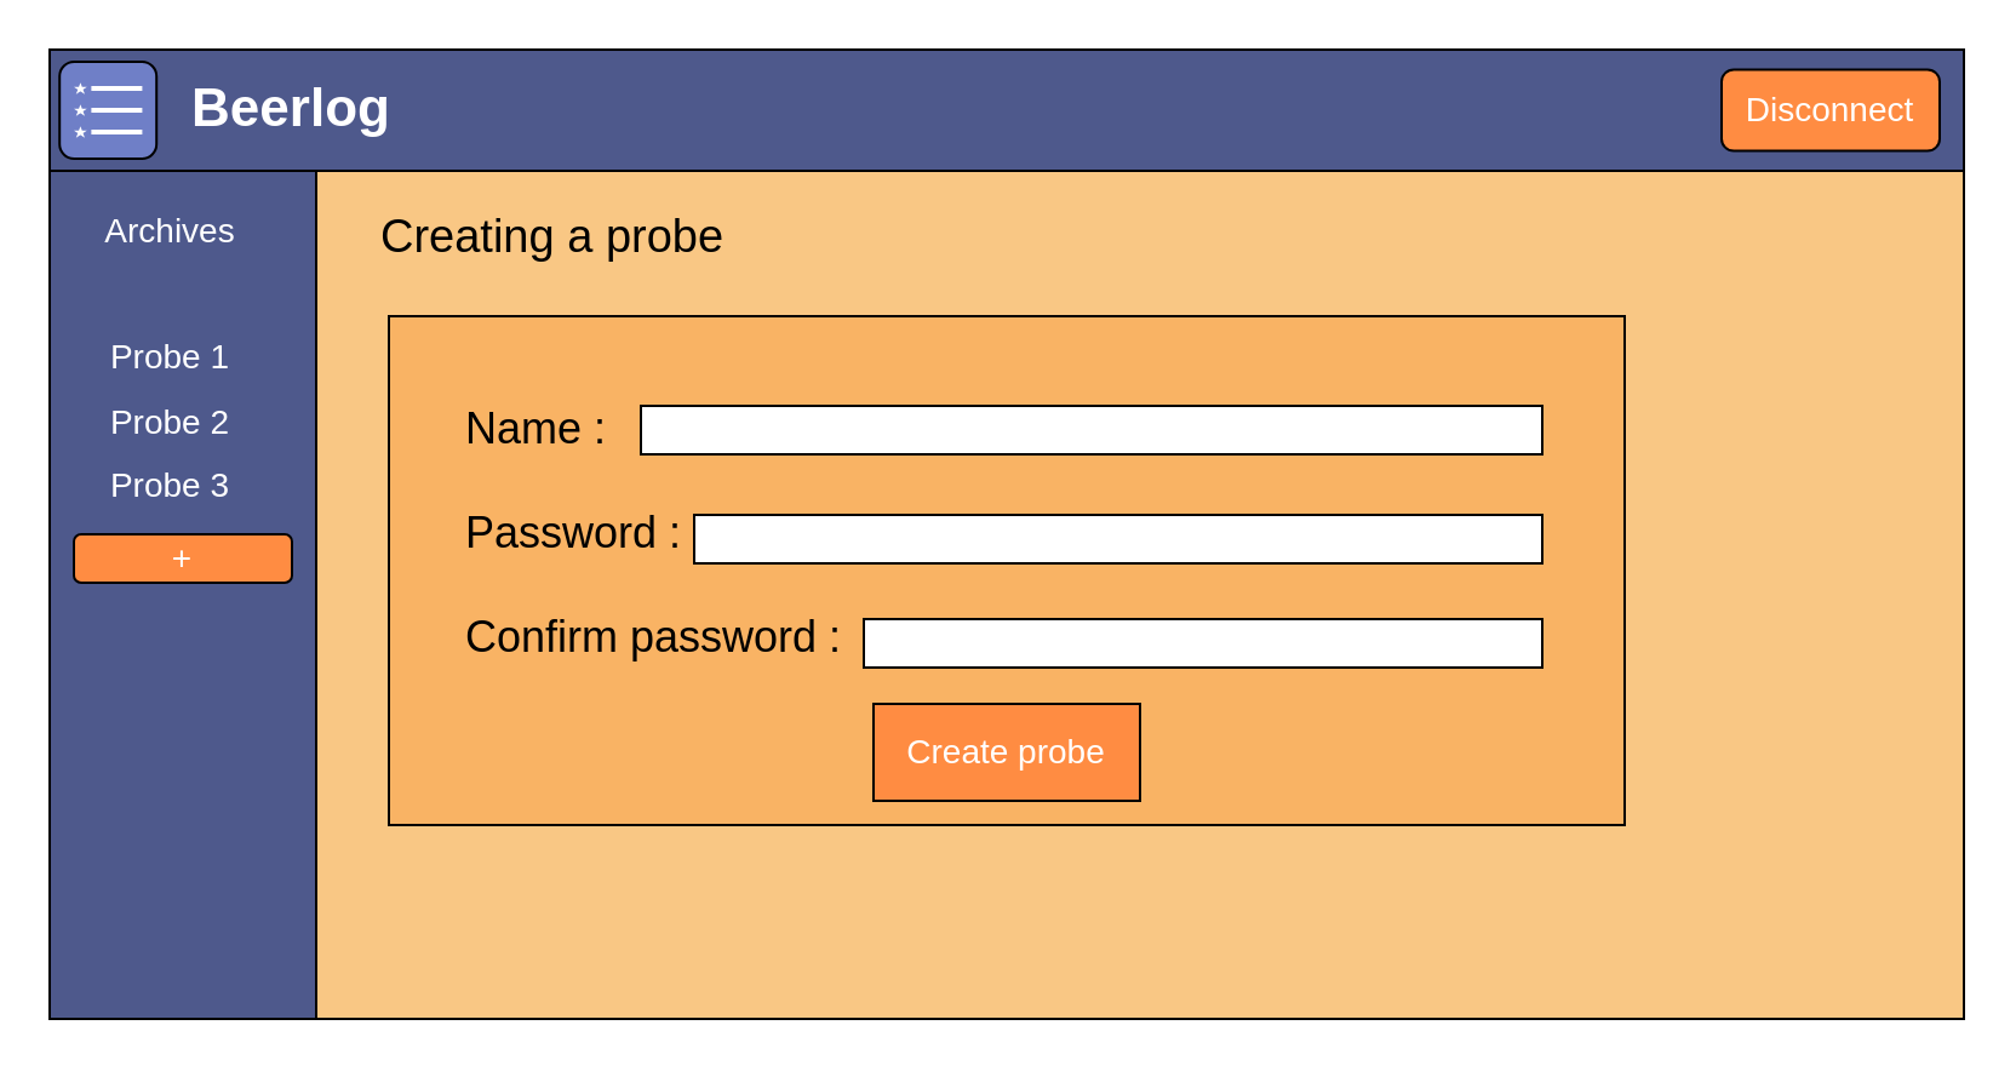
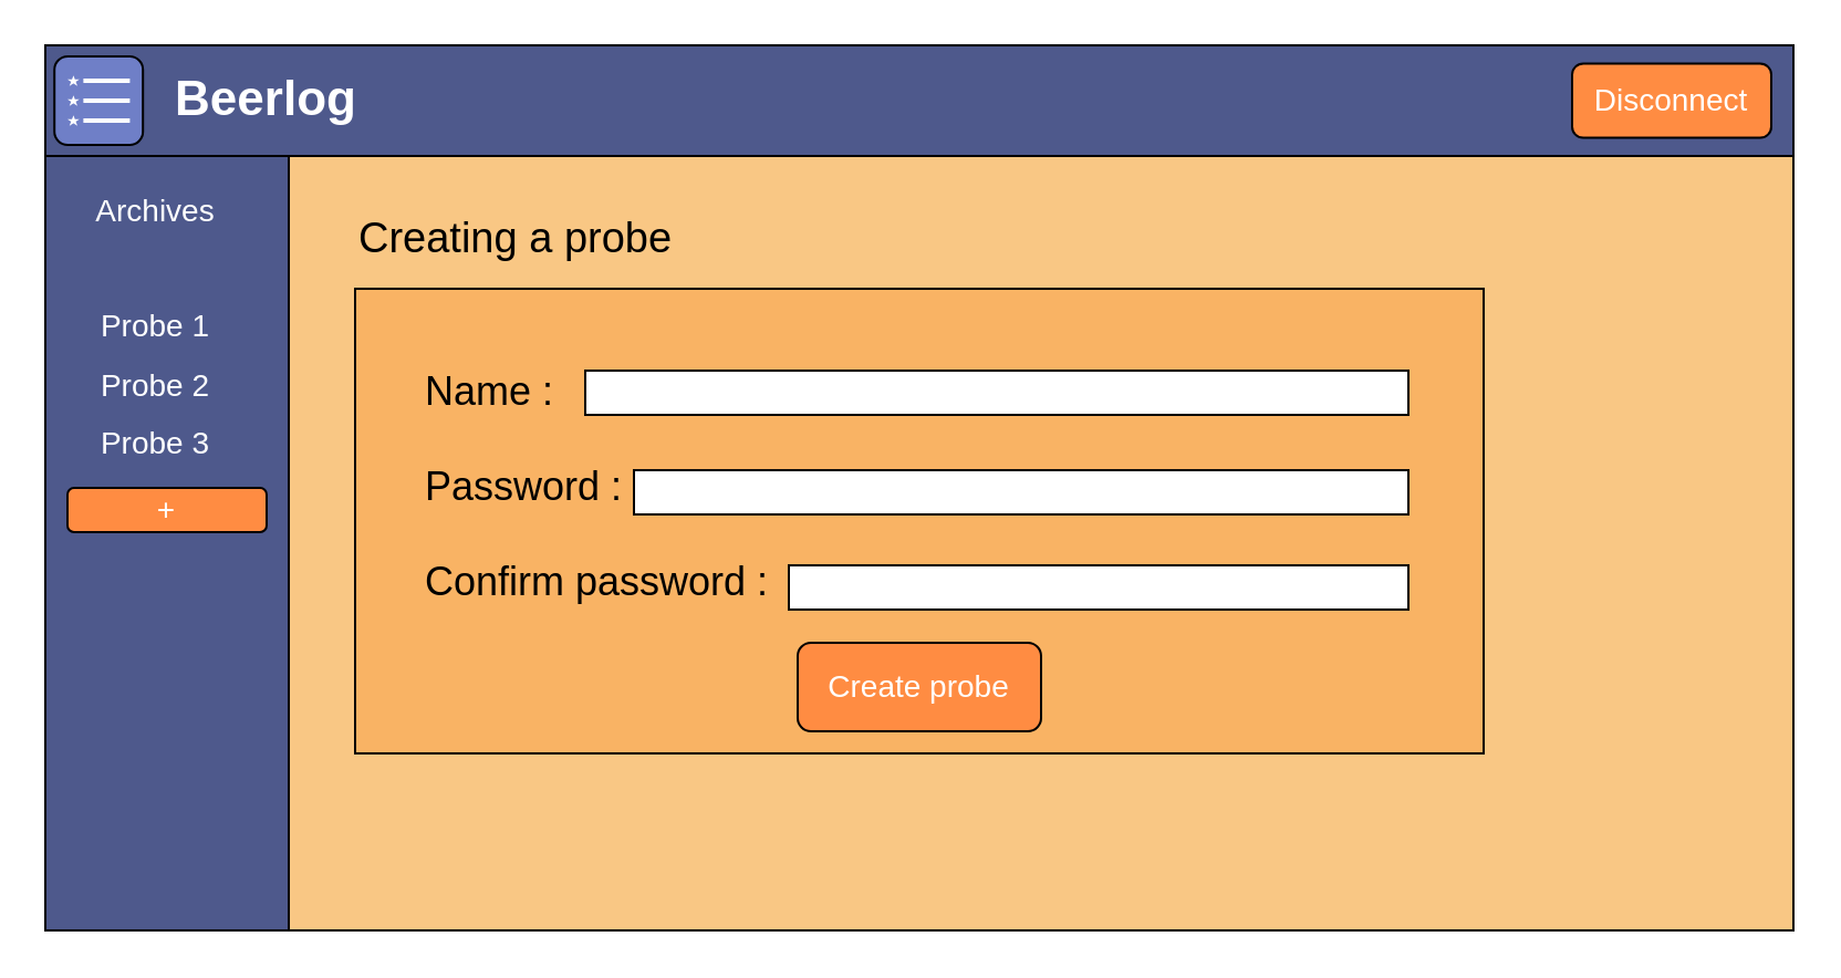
- <mxCell id="17" value="Creating a probe" style="text;html=1;strokeColor=none;fillColor=none;align=left;verticalAlign=top;whiteSpace=wrap;rounded=0;fontSize=19;" parent="1" vertex="1"><mxGeometry x="155" y="80" width="150" height="30" as="geometry" /></mxCell>
+ <mxCell id="17" value="Creating a probe" style="text;html=1;strokeColor=none;fillColor=none;align=left;verticalAlign=top;whiteSpace=wrap;rounded=0;fontSize=19;" parent="1" vertex="1"><mxGeometry x="160" y="90" width="150" height="30" as="geometry" /></mxCell>
- <mxCell id="7" value="Create probe" style="whiteSpace=wrap;html=1;strokeColor=#000000;fontSize=14;fontColor=#FFFFFF;fillColor=#FF8C42;gradientColor=none;rounded=0;" parent="1" vertex="1"><mxGeometry x="360" y="290" width="110" height="40" as="geometry" /></mxCell>
+ <mxCell id="7" value="Create probe" style="rounded=1;whiteSpace=wrap;html=1;strokeColor=#000000;fontSize=14;fontColor=#FFFFFF;fillColor=#FF8C42;gradientColor=none;" parent="1" vertex="1"><mxGeometry x="360" y="290" width="110" height="40" as="geometry" /></mxCell>
